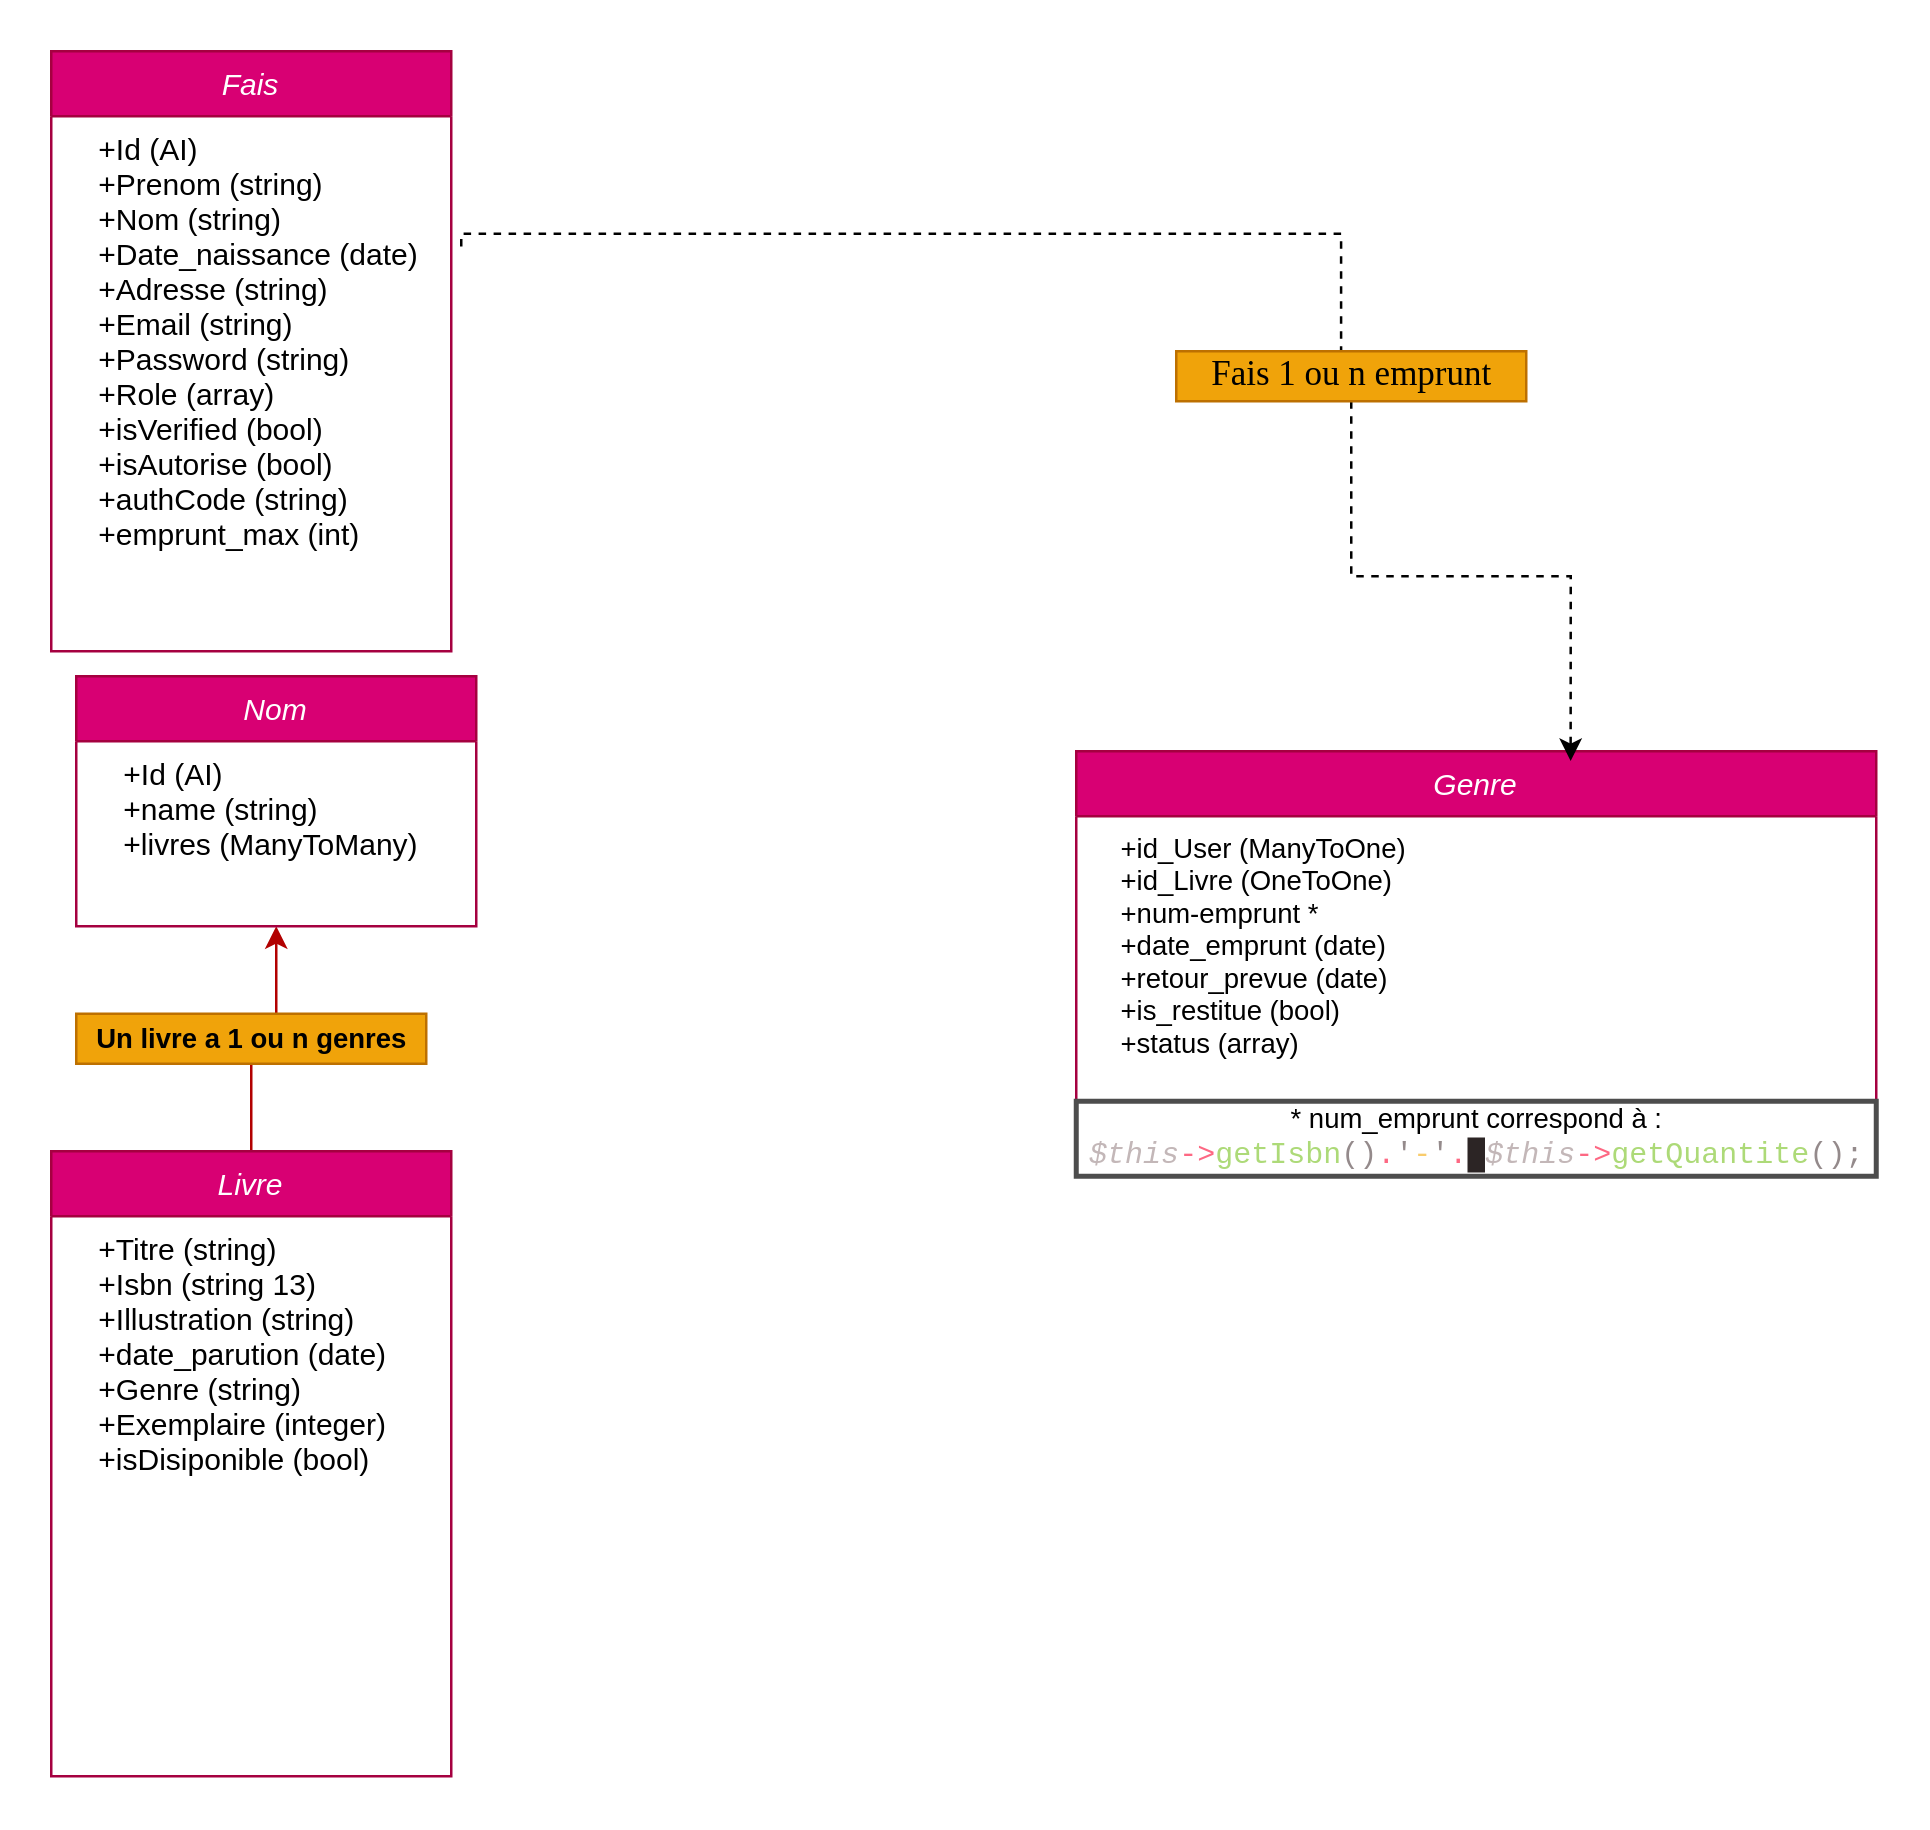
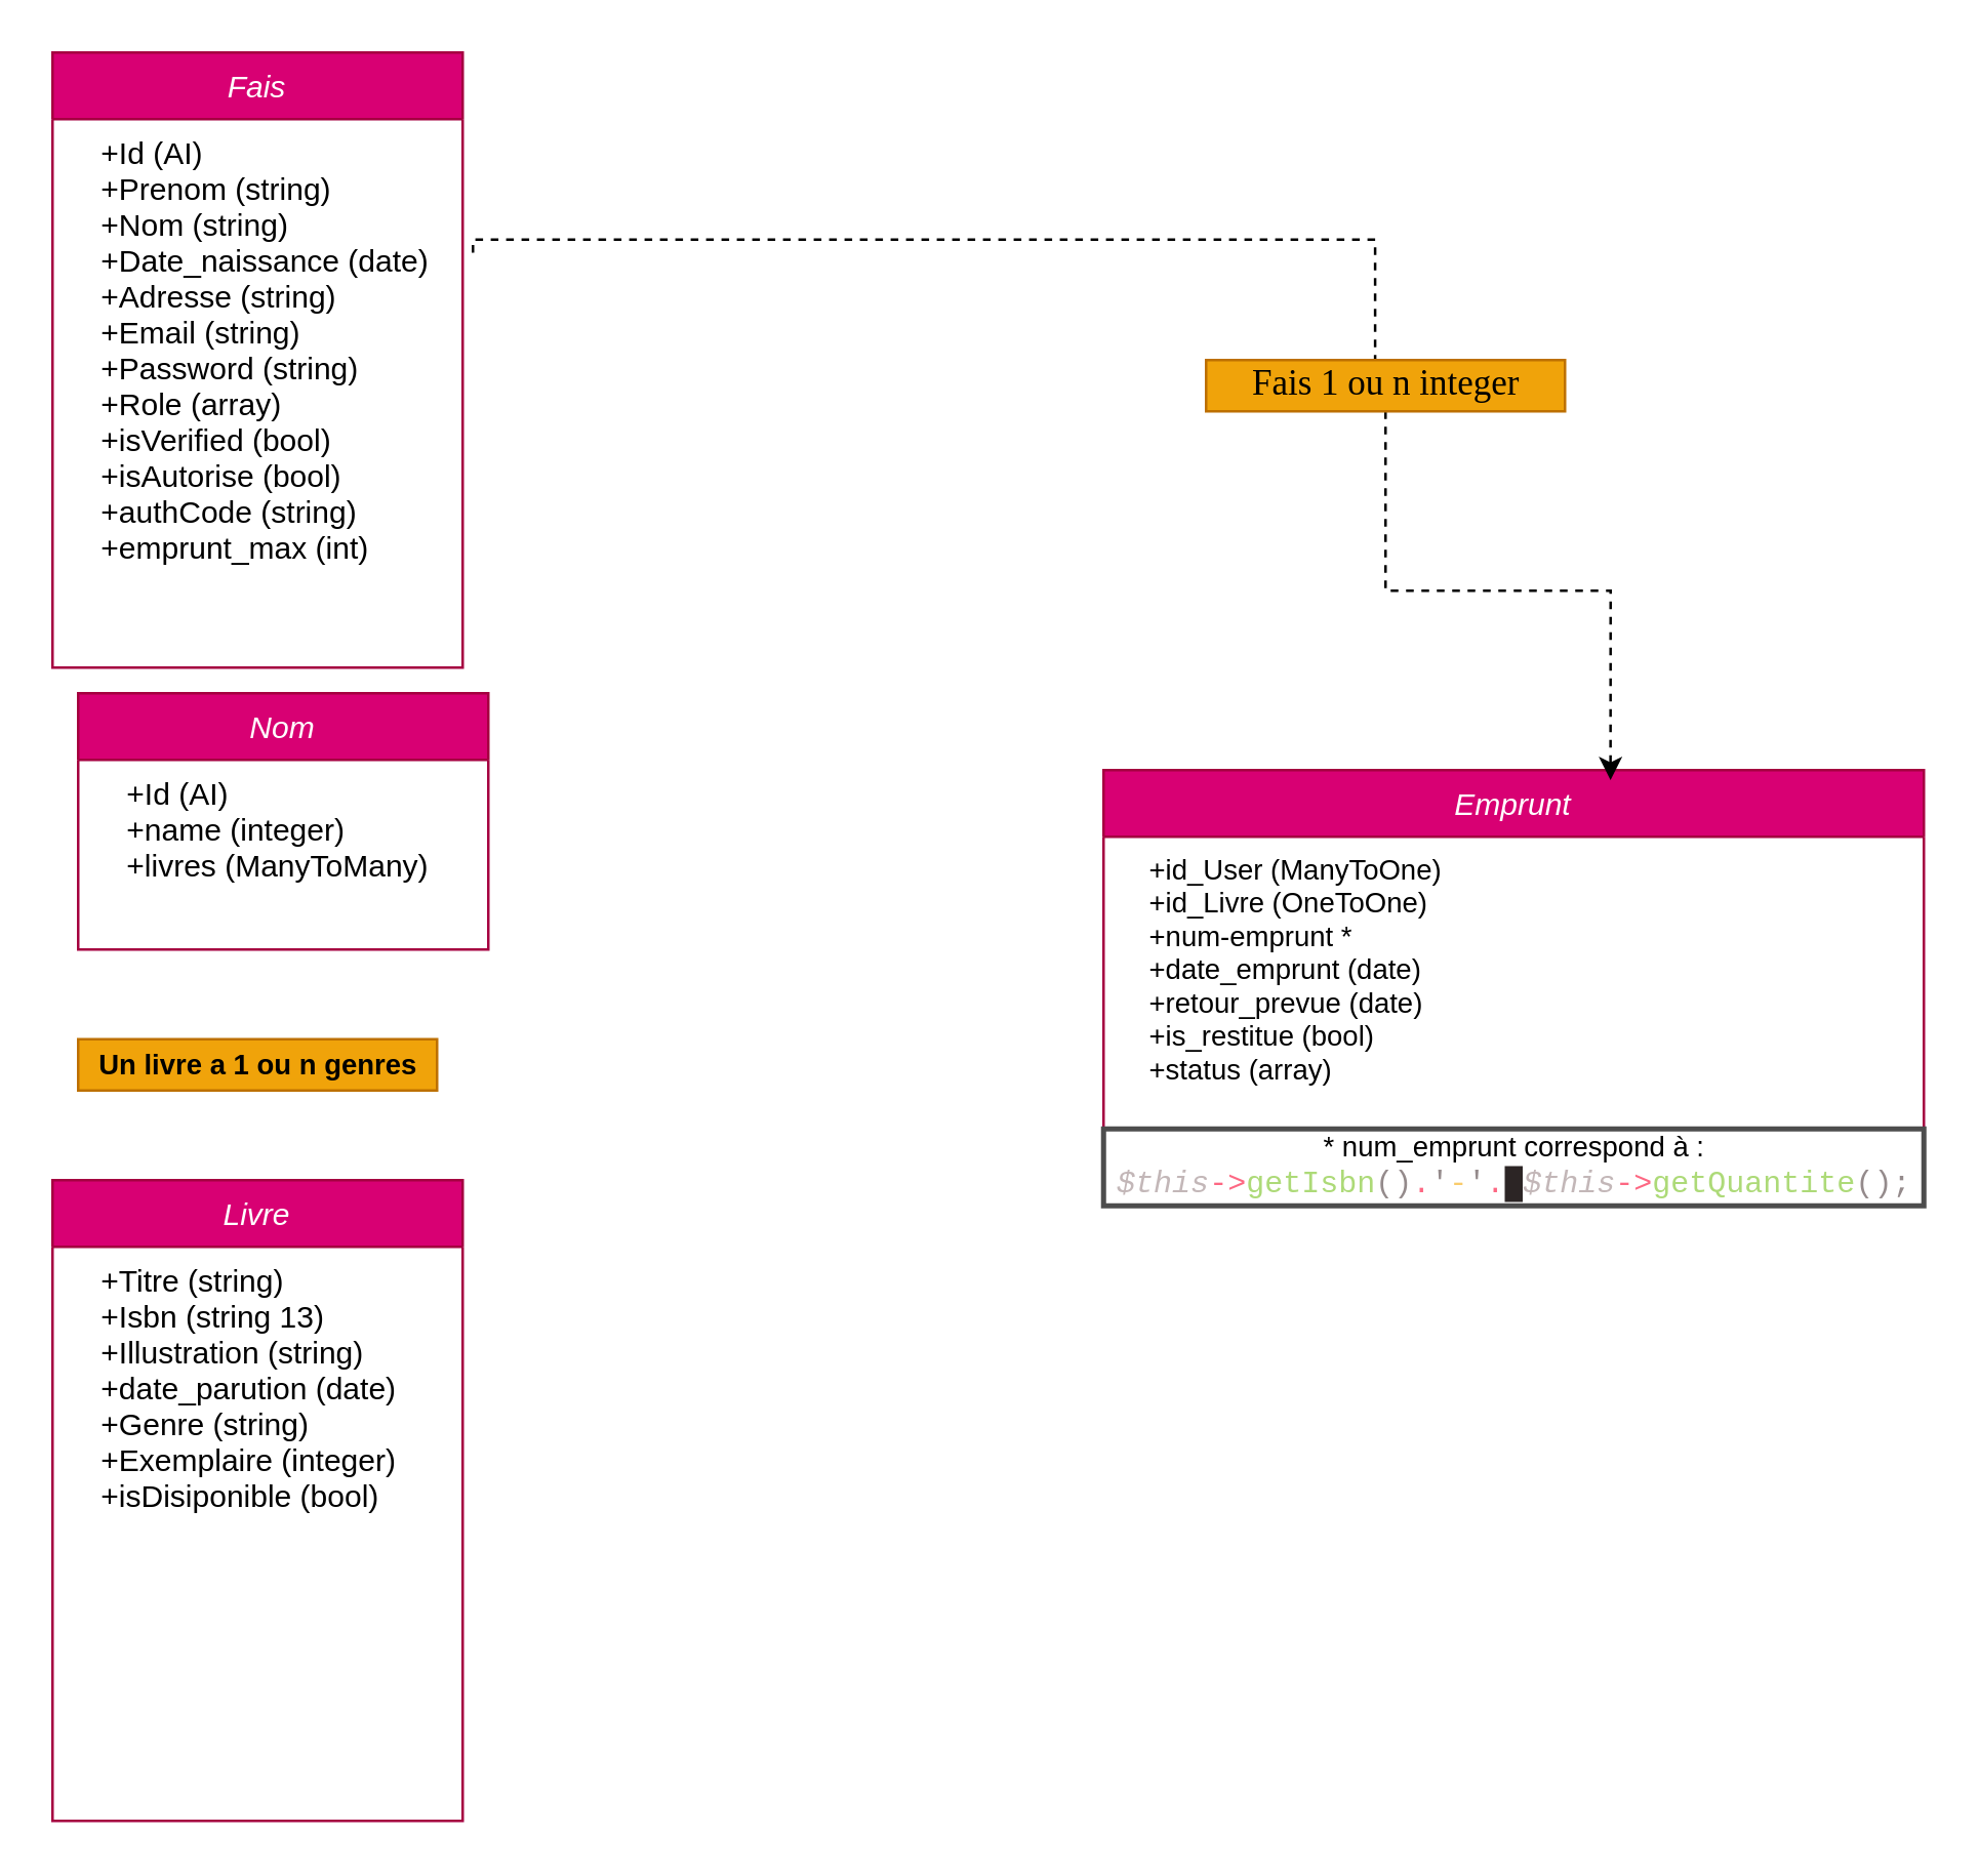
- <mxCell id="12" value="Fais 1 ou n emprunt" style="text;html=1;align=center;verticalAlign=middle;resizable=0;points=[];autosize=1;strokeColor=#BD7000;fillColor=#F0A30A;fontSize=14;fontFamily=Verdana;fontColor=#000000;" parent="1" vertex="1"><mxGeometry x="470" y="140" width="140" height="20" as="geometry" /></mxCell>
+ <mxCell id="12" value="Fais 1 ou n integer" style="text;html=1;align=center;verticalAlign=middle;resizable=0;points=[];autosize=1;strokeColor=#BD7000;fillColor=#F0A30A;fontSize=14;fontFamily=Verdana;fontColor=#000000;" parent="1" vertex="1"><mxGeometry x="470" y="140" width="140" height="20" as="geometry" /></mxCell>
- <mxCell id="14" value="    +Id (AI)&#10;    +name (string)&#10;    +livres (ManyToMany)" style="text;align=left;verticalAlign=top;spacingLeft=4;spacingRight=4;overflow=hidden;rotatable=0;points=[[0,0.5],[1,0.5]];portConstraint=eastwest;" parent="13" vertex="1"><mxGeometry y="26" width="160" height="74" as="geometry" /></mxCell>
+ <mxCell id="14" value="    +Id (AI)&#10;    +name (integer)&#10;    +livres (ManyToMany)" style="text;align=left;verticalAlign=top;spacingLeft=4;spacingRight=4;overflow=hidden;rotatable=0;points=[[0,0.5],[1,0.5]];portConstraint=eastwest;" parent="13" vertex="1"><mxGeometry y="26" width="160" height="74" as="geometry" /></mxCell>
- <mxCell id="7" value="Genre" style="swimlane;fontStyle=2;align=center;verticalAlign=top;childLayout=stackLayout;horizontal=1;startSize=26;horizontalStack=0;resizeParent=1;resizeLast=0;collapsible=1;marginBottom=0;rounded=0;shadow=0;strokeWidth=1;fillColor=#d80073;strokeColor=#A50040;fontColor=#ffffff;" parent="1" vertex="1"><mxGeometry x="430" y="300" width="320" height="170" as="geometry"><mxRectangle x="230" y="140" width="160" height="26" as="alternateBounds" /></mxGeometry></mxCell>
+ <mxCell id="7" value="Emprunt" style="swimlane;fontStyle=2;align=center;verticalAlign=top;childLayout=stackLayout;horizontal=1;startSize=26;horizontalStack=0;resizeParent=1;resizeLast=0;collapsible=1;marginBottom=0;rounded=0;shadow=0;strokeWidth=1;fillColor=#d80073;strokeColor=#A50040;fontColor=#ffffff;" parent="1" vertex="1"><mxGeometry x="430" y="300" width="320" height="170" as="geometry"><mxRectangle x="230" y="140" width="160" height="26" as="alternateBounds" /></mxGeometry></mxCell>
- <mxCell id="4" style="edgeStyle=orthogonalEdgeStyle;rounded=0;sketch=0;jumpStyle=gap;orthogonalLoop=1;jettySize=auto;html=1;entryX=0.5;entryY=1;entryDx=0;entryDy=0;shadow=0;fontFamily=Verdana;fontSize=14;fontColor=default;endArrow=classic;endFill=1;sourcePerimeterSpacing=0;targetPerimeterSpacing=0;strokeWidth=1;fillColor=#e51400;strokeColor=#B20000;" parent="1" source="5" target="13" edge="1"><mxGeometry relative="1" as="geometry" /></mxCell>
